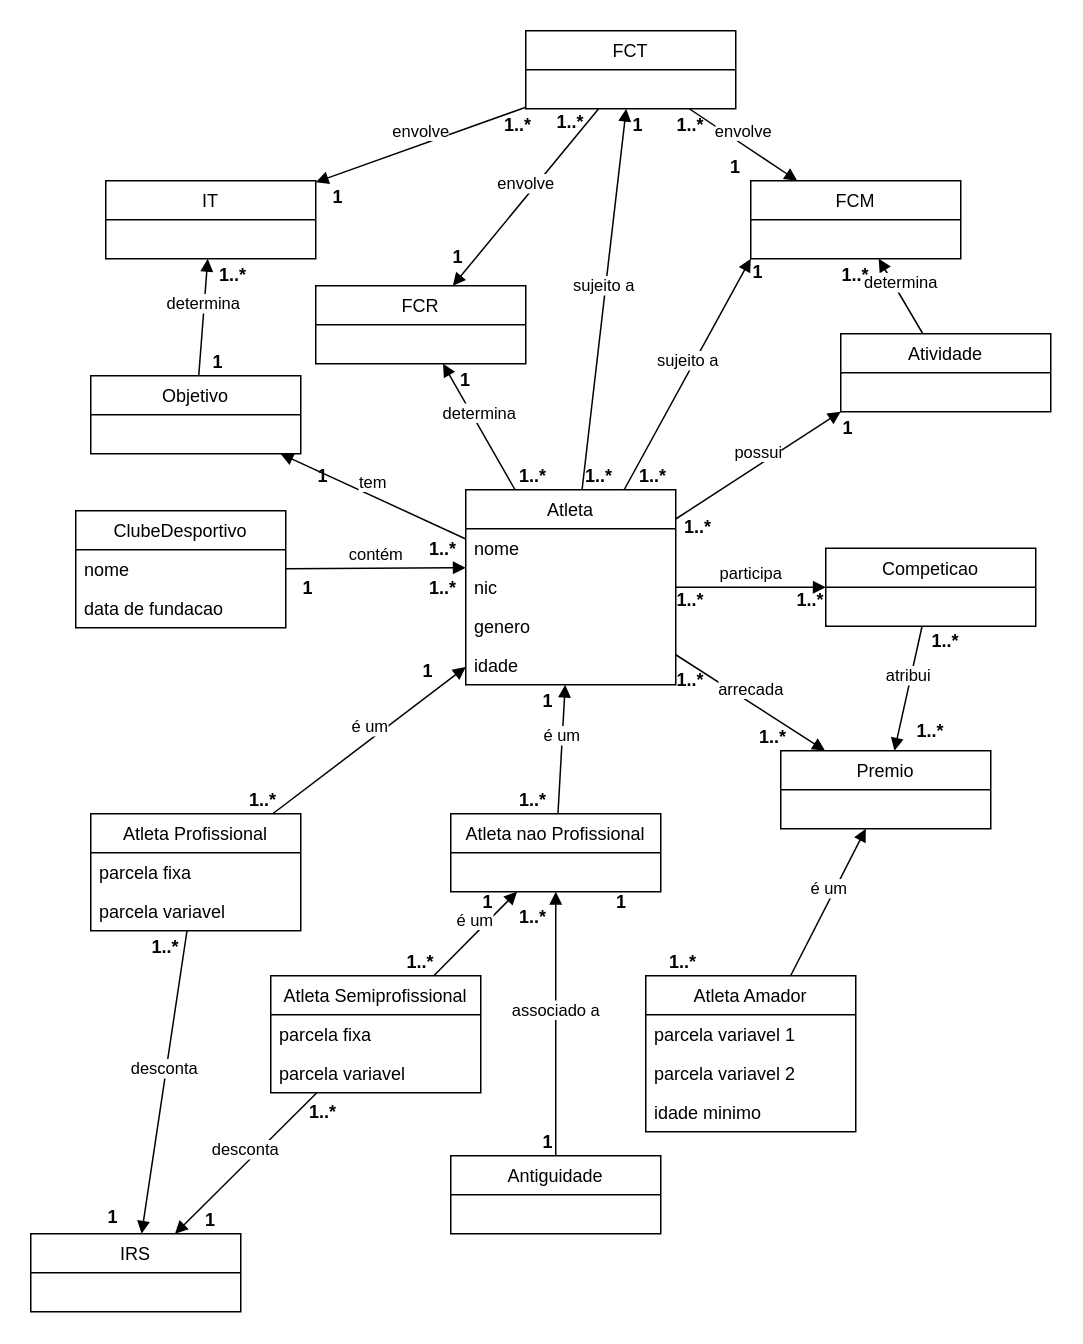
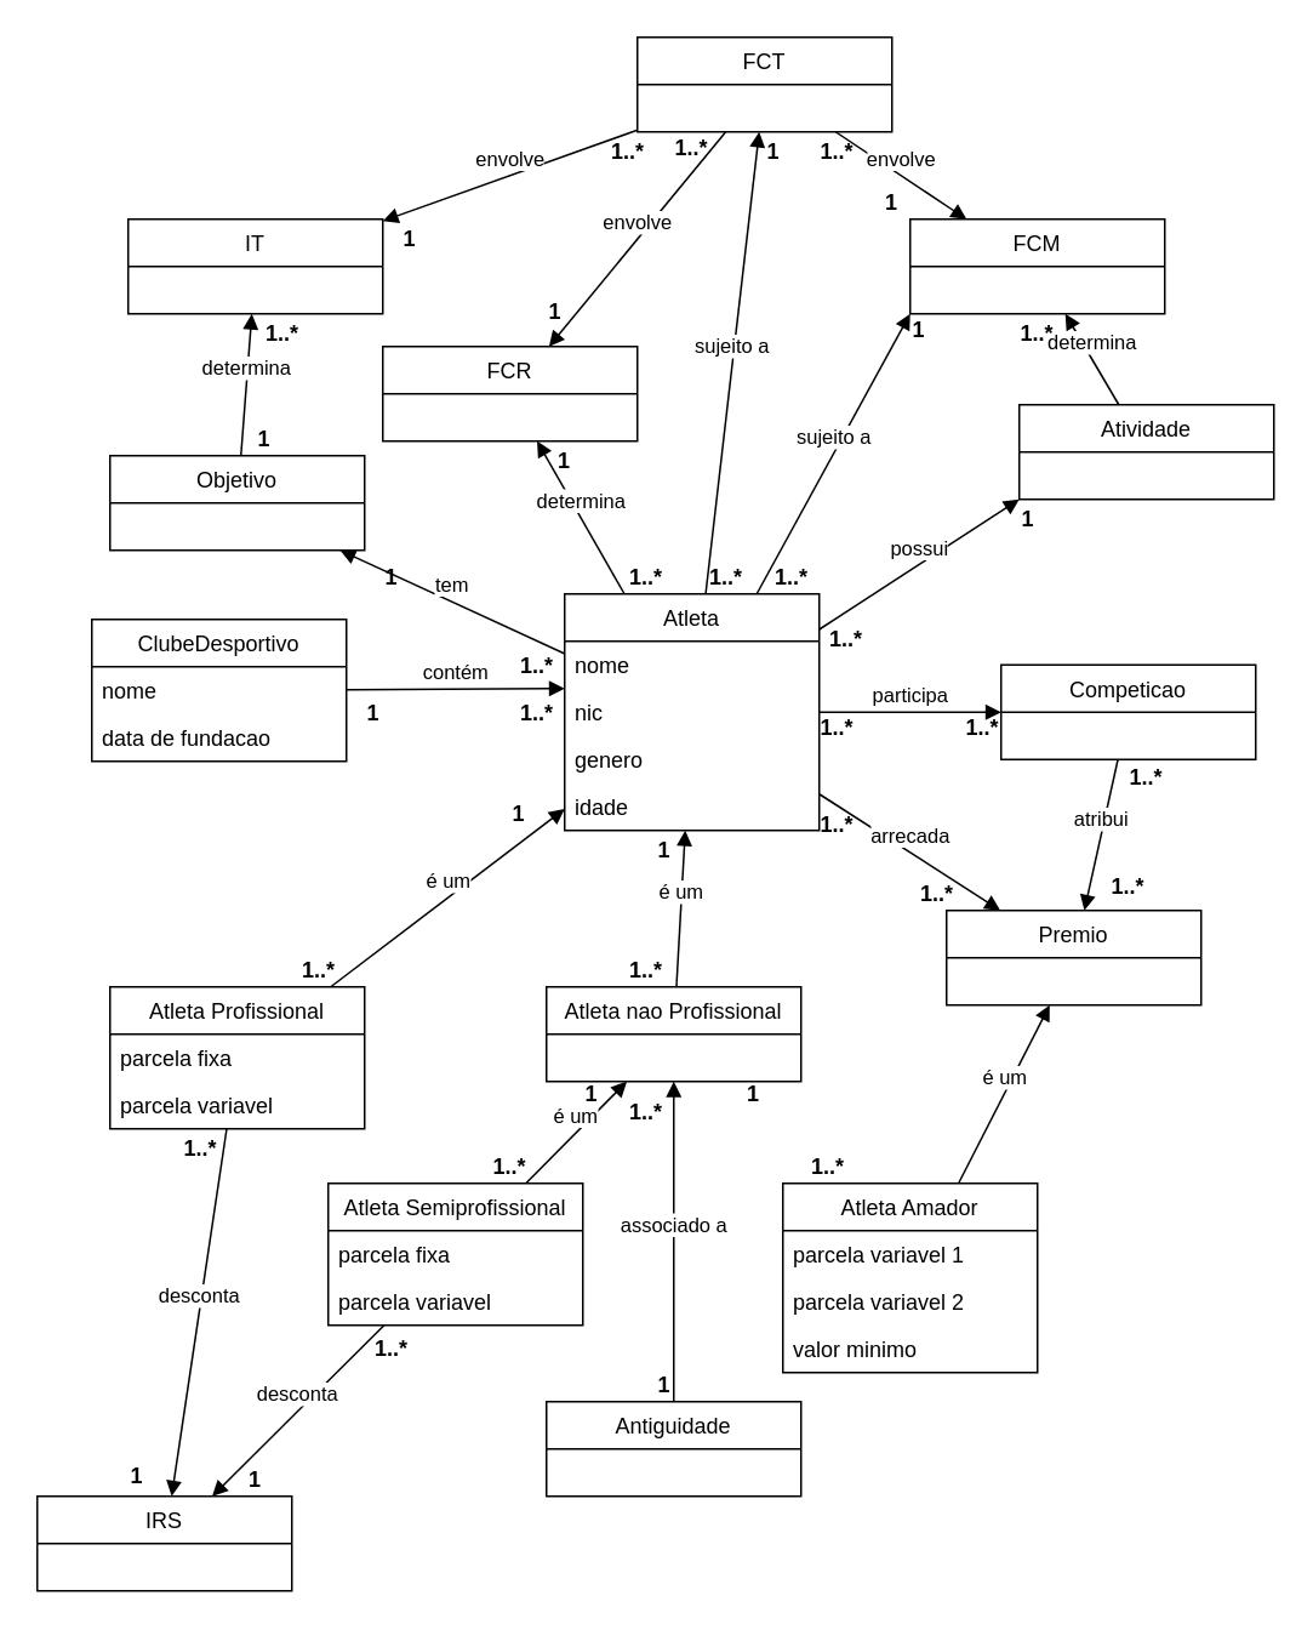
- <mxCell id="33" value="idade minimo" style="text;strokeColor=none;fillColor=none;align=left;verticalAlign=top;spacingLeft=4;spacingRight=4;overflow=hidden;rotatable=0;points=[[0,0.5],[1,0.5]];portConstraint=eastwest;" parent="30" vertex="1"><mxGeometry y="78" width="140" height="26" as="geometry" /></mxCell>
+ <mxCell id="33" value="valor minimo" style="text;strokeColor=none;fillColor=none;align=left;verticalAlign=top;spacingLeft=4;spacingRight=4;overflow=hidden;rotatable=0;points=[[0,0.5],[1,0.5]];portConstraint=eastwest;" parent="30" vertex="1"><mxGeometry y="78" width="140" height="26" as="geometry" /></mxCell>
